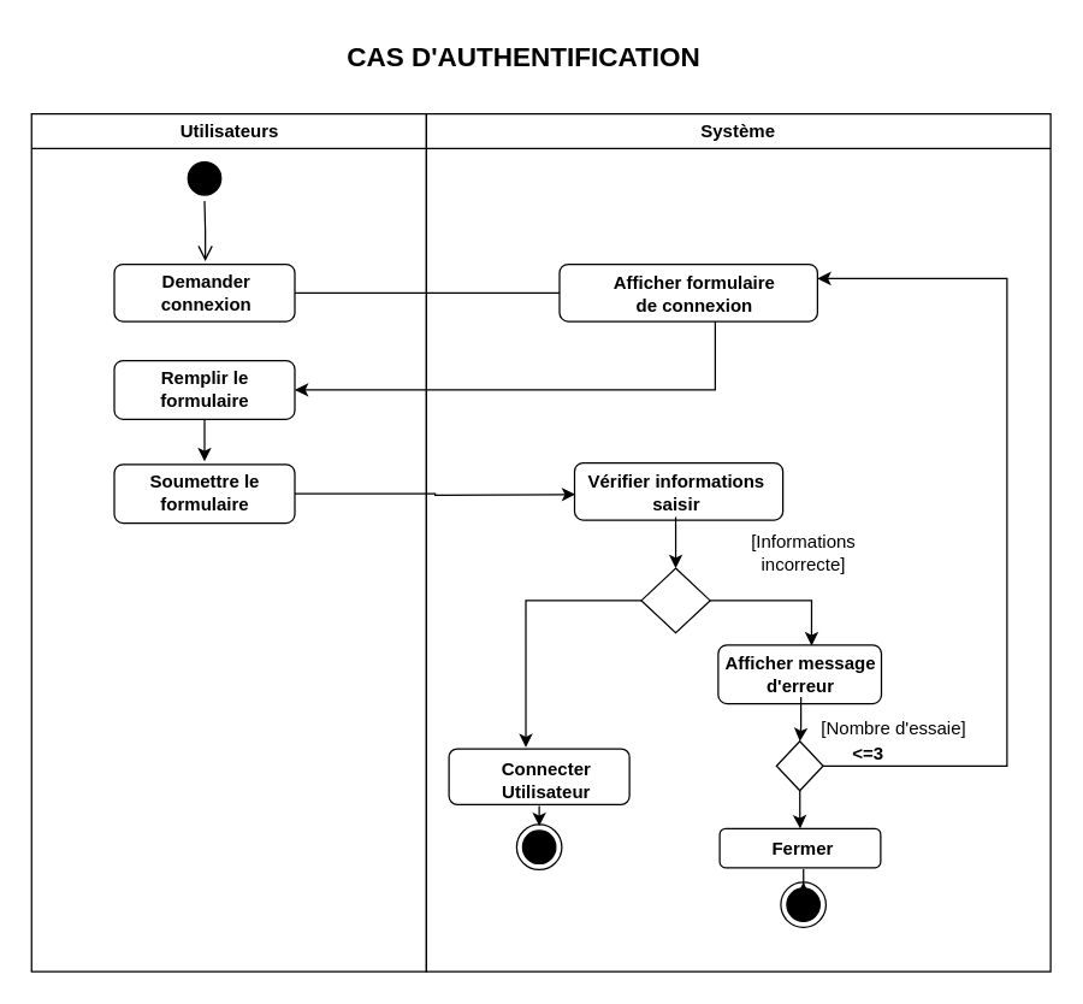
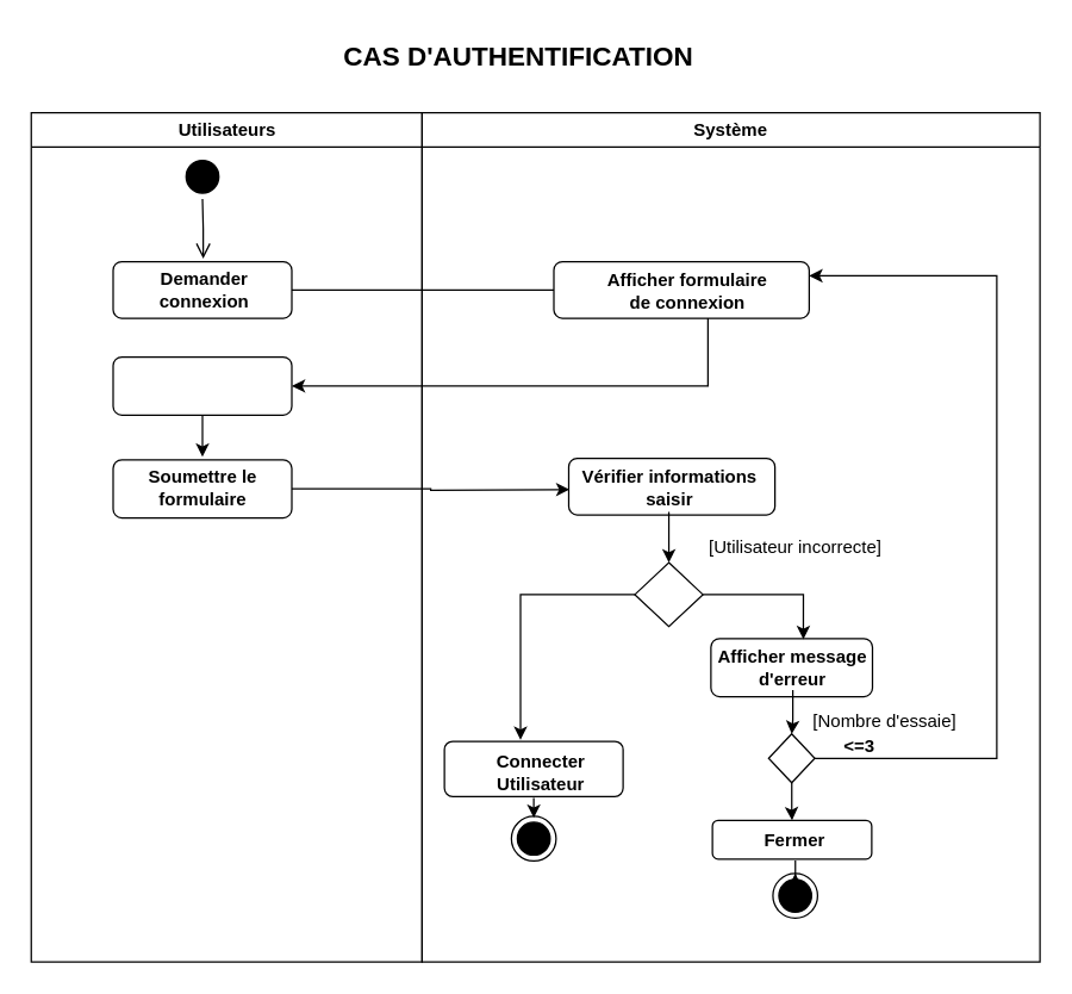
- <mxCell id="10" value="&lt;b&gt;Remplir le formulaire&lt;/b&gt;" style="text;html=1;align=center;verticalAlign=middle;whiteSpace=wrap;rounded=0;" parent="2" vertex="1"><mxGeometry x="76" y="168" width="78" height="30" as="geometry" /></mxCell>
- <mxCell id="25" value="[Informations incorrecte]" style="text;html=1;align=center;verticalAlign=middle;whiteSpace=wrap;rounded=0;" parent="14" vertex="1"><mxGeometry x="188.63" y="277" width="124" height="30" as="geometry" /></mxCell>
+ <mxCell id="25" value="[Utilisateur incorrecte]" style="text;html=1;align=center;verticalAlign=middle;whiteSpace=wrap;rounded=0;" parent="14" vertex="1"><mxGeometry x="188.63" y="277" width="124" height="30" as="geometry" /></mxCell>
